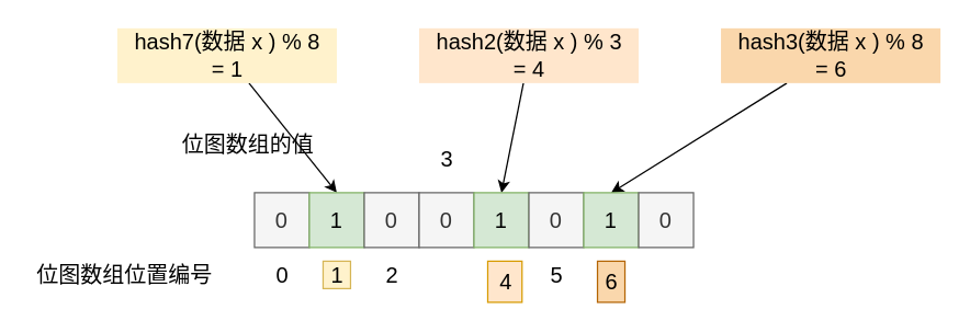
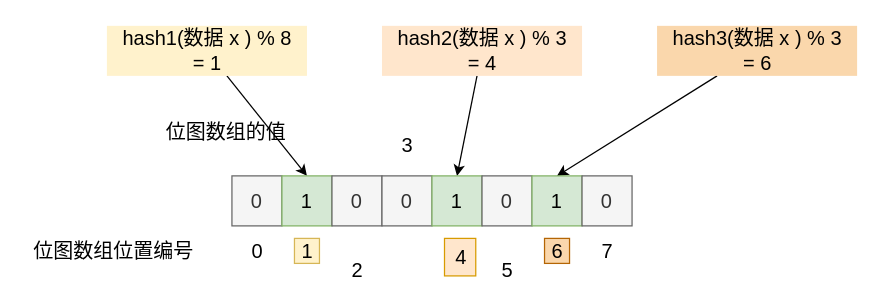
- <mxCell id="3" value="hash7(数据 x ) % 8 &lt;br&gt;= 1" style="text;html=1;align=center;verticalAlign=middle;resizable=0;points=[];autosize=1;fontSize=16;fillColor=#fff2cc;" vertex="1" parent="1"><mxGeometry x="85" y="20" width="160" height="40" as="geometry" /></mxCell>
+ <mxCell id="3" value="hash1(数据 x ) % 8 &lt;br&gt;= 1" style="text;html=1;align=center;verticalAlign=middle;resizable=0;points=[];autosize=1;fontSize=16;fillColor=#fff2cc;" vertex="1" parent="1"><mxGeometry x="85" y="20" width="160" height="40" as="geometry" /></mxCell>
- <mxCell id="7" value="hash3(数据 x ) % 8 &lt;br&gt;= 6" style="text;html=1;align=center;verticalAlign=middle;resizable=0;points=[];autosize=1;fontSize=16;fillColor=#fad7ac;" vertex="1" parent="1"><mxGeometry x="525" y="20" width="160" height="40" as="geometry" /></mxCell>
+ <mxCell id="7" value="hash3(数据 x ) % 3 &lt;br&gt;= 6" style="text;html=1;align=center;verticalAlign=middle;resizable=0;points=[];autosize=1;fontSize=16;fillColor=#fad7ac;" vertex="1" parent="1"><mxGeometry x="525" y="20" width="160" height="40" as="geometry" /></mxCell>
- <mxCell id="18" value="2" style="text;html=1;align=center;verticalAlign=middle;resizable=0;points=[];autosize=1;fontSize=16;" vertex="1" parent="1"><mxGeometry x="275" y="190" width="20" height="20" as="geometry" /></mxCell>
+ <mxCell id="18" value="2" style="text;html=1;align=center;verticalAlign=middle;resizable=0;points=[];autosize=1;fontSize=16;" vertex="1" parent="1"><mxGeometry x="275" y="205" width="20" height="20" as="geometry" /></mxCell>
- <mxCell id="21" value="5" style="text;html=1;align=center;verticalAlign=middle;resizable=0;points=[];autosize=1;fontSize=16;" vertex="1" parent="1"><mxGeometry x="395" y="190" width="20" height="20" as="geometry" /></mxCell>
+ <mxCell id="21" value="5" style="text;html=1;align=center;verticalAlign=middle;resizable=0;points=[];autosize=1;fontSize=16;" vertex="1" parent="1"><mxGeometry x="395" y="205" width="20" height="20" as="geometry" /></mxCell>
+ <mxCell id="23" value="7" style="text;html=1;align=center;verticalAlign=middle;resizable=0;points=[];autosize=1;fontSize=16;" vertex="1" parent="1"><mxGeometry x="475" y="190" width="20" height="20" as="geometry" /></mxCell>
- <mxCell id="22" value="6" style="text;html=1;align=center;verticalAlign=middle;resizable=0;points=[];autosize=1;fontSize=16;fillColor=#fad7ac;strokeColor=#b46504;" vertex="1" parent="1"><mxGeometry x="435" y="190" width="20" height="30" as="geometry" /></mxCell>
+ <mxCell id="22" value="6" style="text;html=1;align=center;verticalAlign=middle;resizable=0;points=[];autosize=1;fontSize=16;fillColor=#fad7ac;strokeColor=#b46504;" vertex="1" parent="1"><mxGeometry x="435" y="190" width="20" height="20" as="geometry" /></mxCell>
